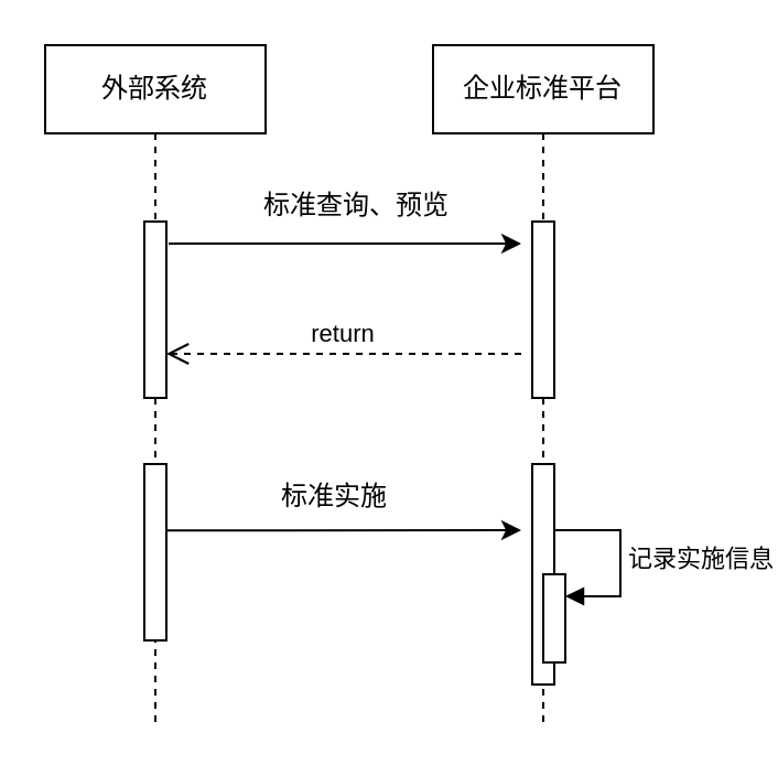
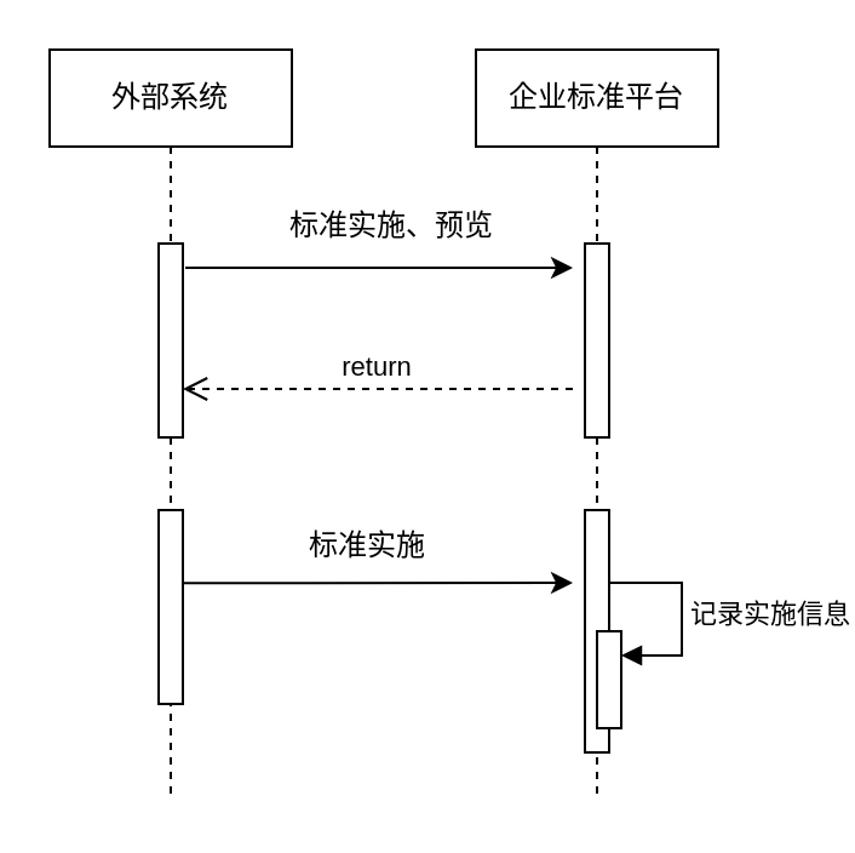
- <mxCell id="11" value="标准查询、预览" style="text;html=1;align=center;verticalAlign=middle;resizable=0;points=[];autosize=1;strokeColor=none;fillColor=none;" vertex="1" parent="1"><mxGeometry x="106" y="78" width="110" height="30" as="geometry" /></mxCell>
+ <mxCell id="11" value="标准实施、预览" style="text;html=1;align=center;verticalAlign=middle;resizable=0;points=[];autosize=1;strokeColor=none;fillColor=none;" vertex="1" parent="1"><mxGeometry x="106" y="78" width="110" height="30" as="geometry" /></mxCell>
